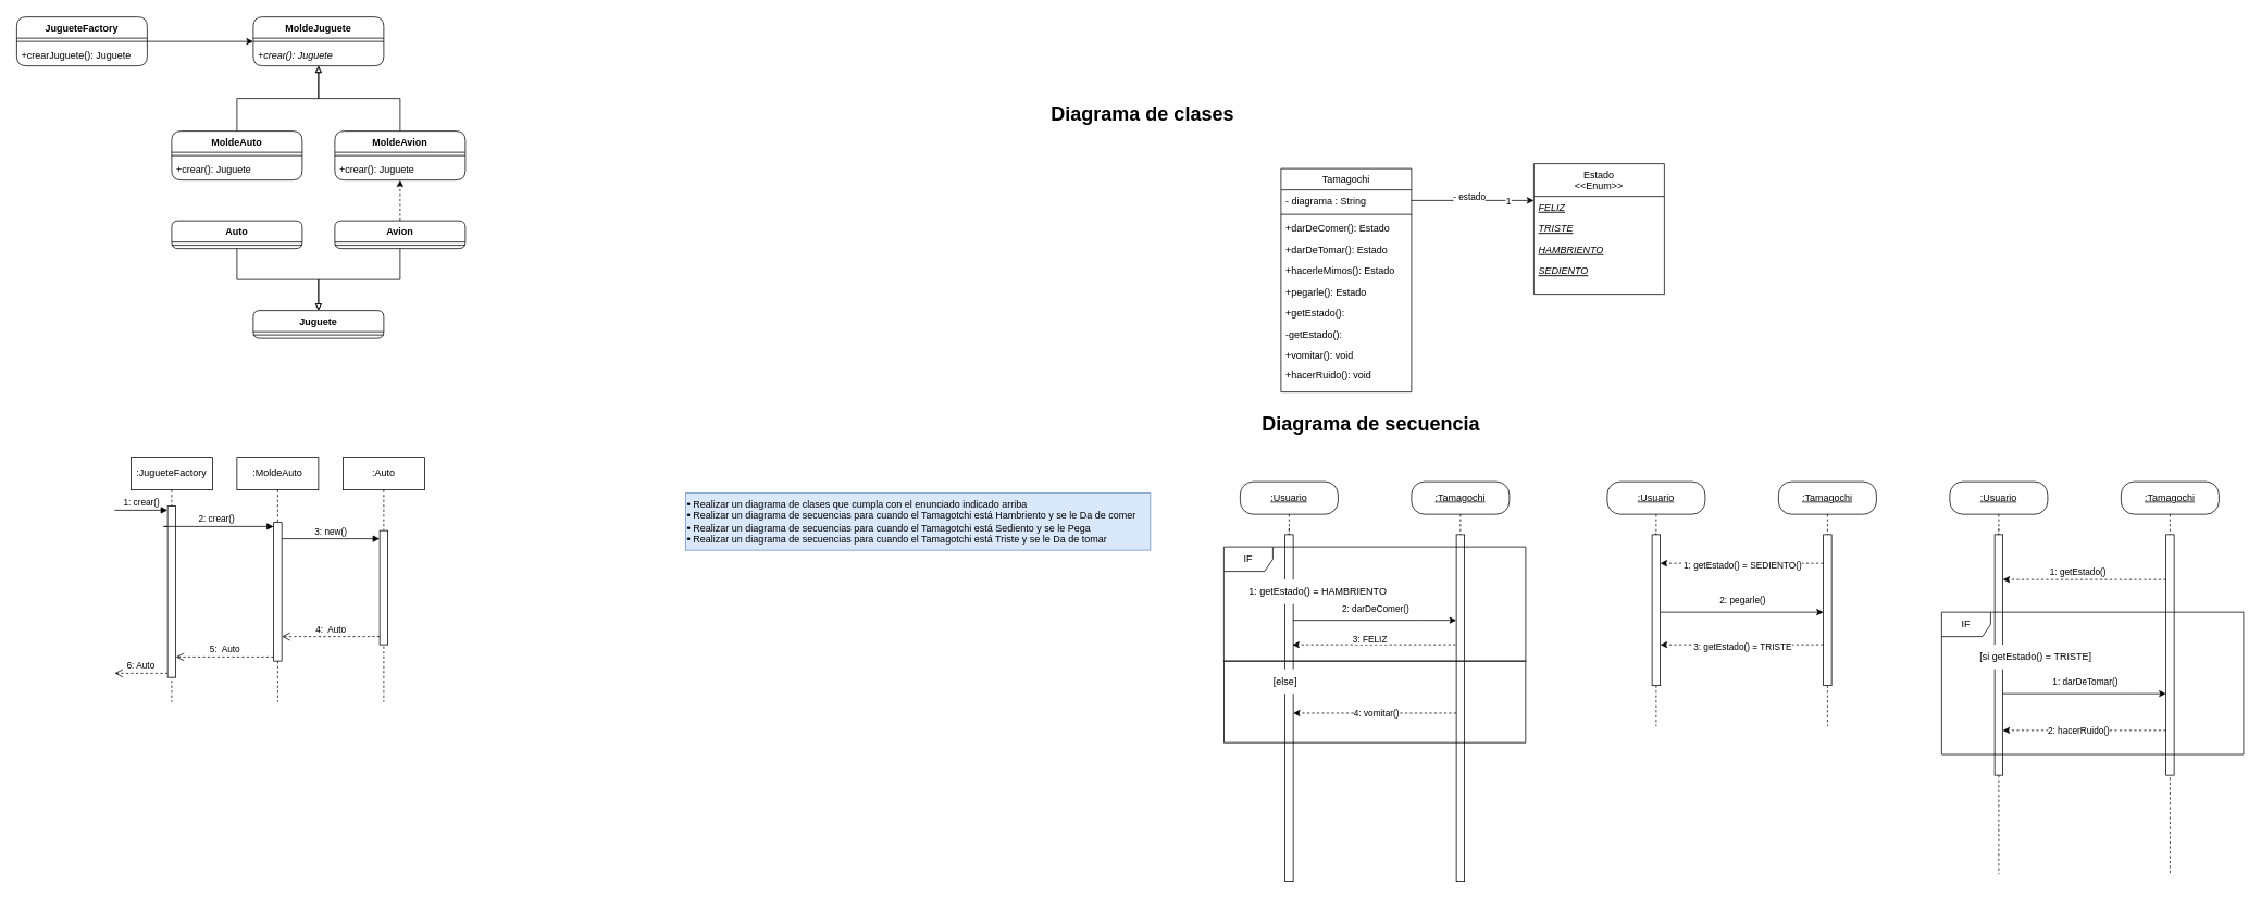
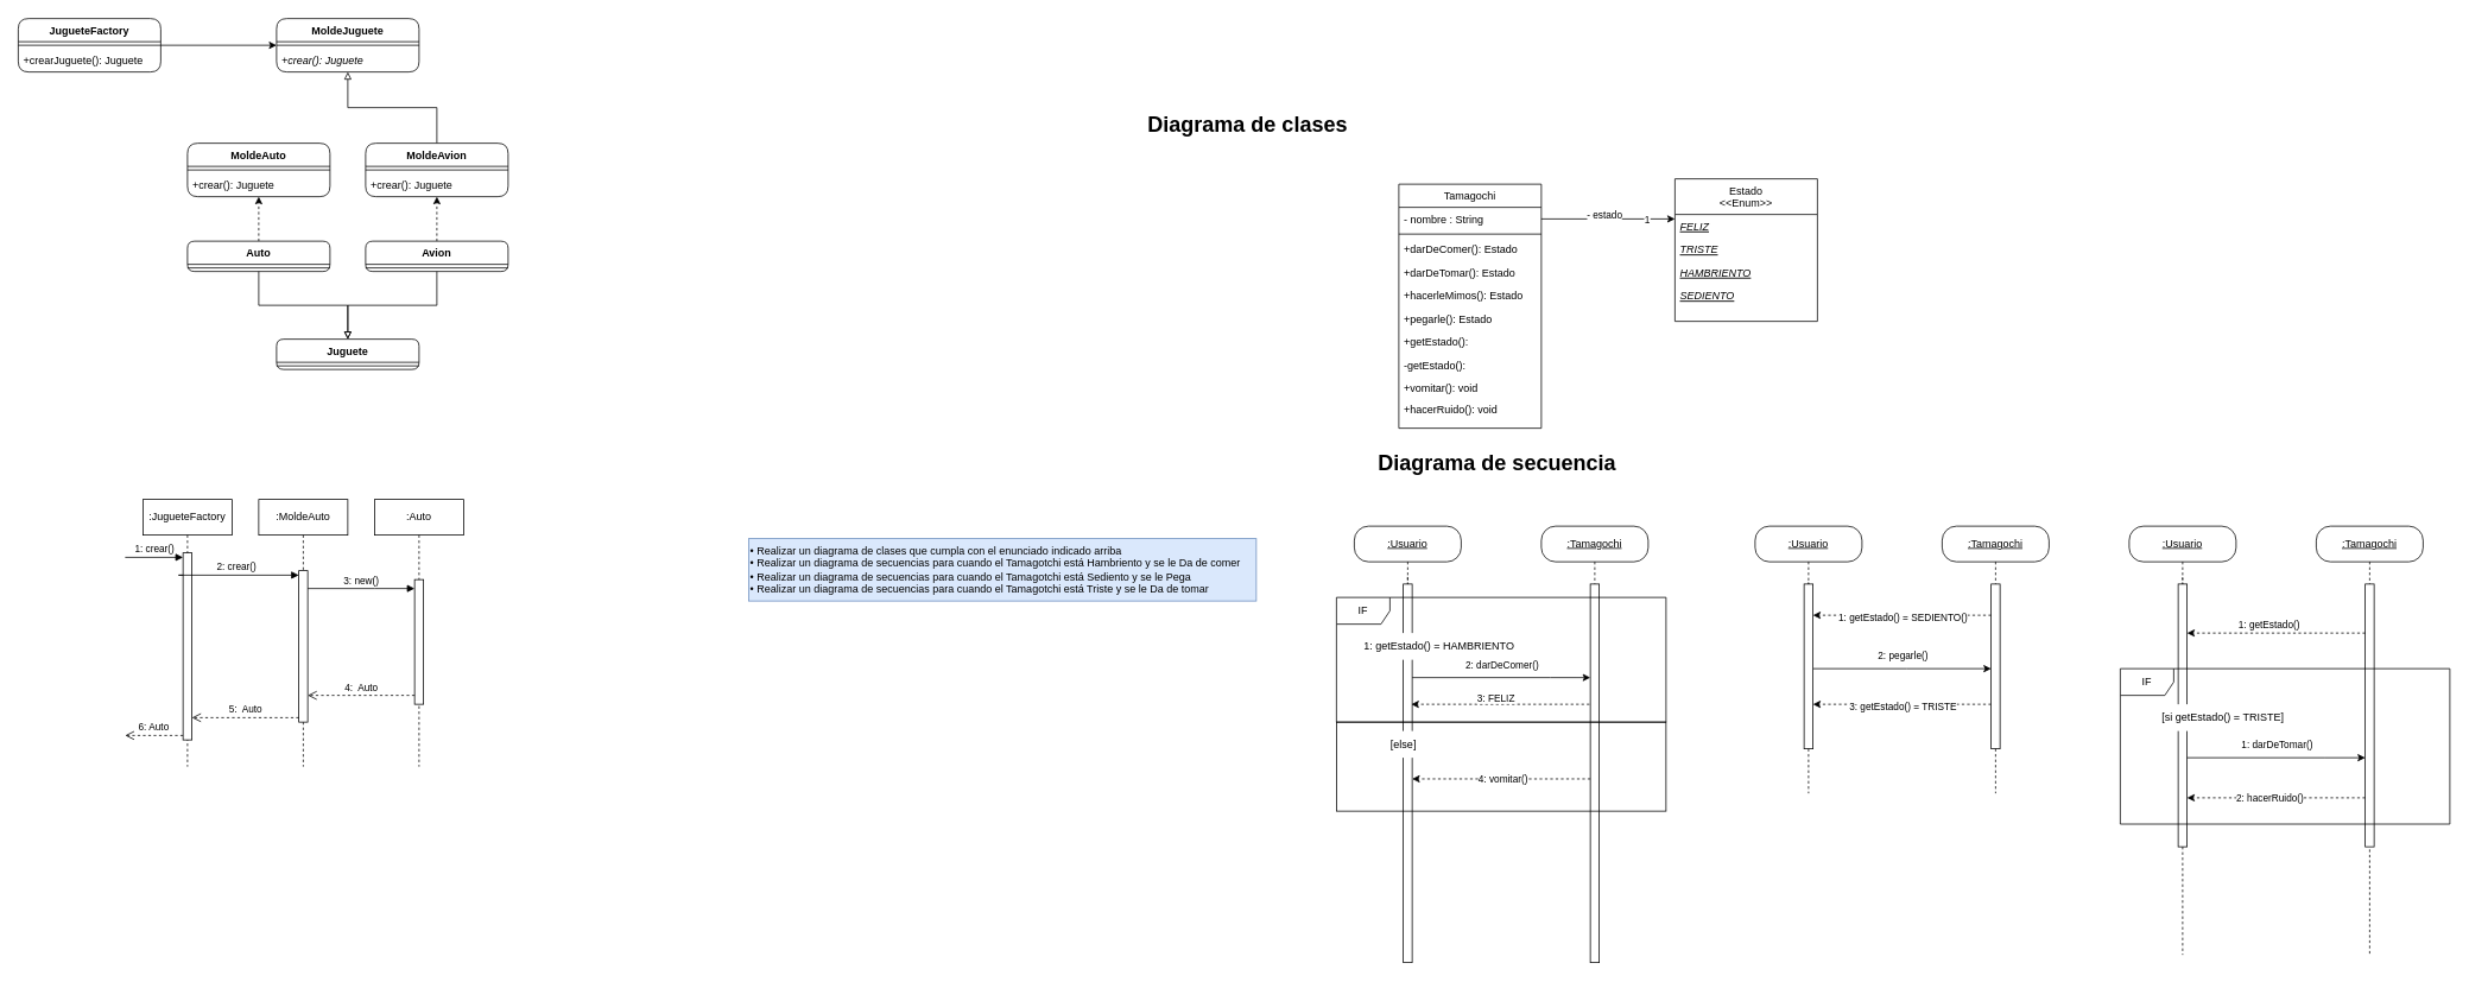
- <mxCell id="9" style="edgeStyle=orthogonalEdgeStyle;rounded=0;orthogonalLoop=1;jettySize=auto;html=1;endArrow=block;endFill=0;" edge="1" parent="1" source="10" target="6"><mxGeometry relative="1" as="geometry" /></mxCell>
+ <mxCell id="19" style="edgeStyle=orthogonalEdgeStyle;rounded=0;orthogonalLoop=1;jettySize=auto;html=1;dashed=1;" edge="1" parent="1" source="21" target="10"><mxGeometry relative="1" as="geometry" /></mxCell>
- <mxCell id="40" value="- diagrama : String" style="text;align=left;verticalAlign=top;spacingLeft=4;spacingRight=4;overflow=hidden;rotatable=0;points=[[0,0.5],[1,0.5]];portConstraint=eastwest;rounded=0;shadow=0;html=0;" vertex="1" parent="39"><mxGeometry y="26" width="160" height="26" as="geometry" /></mxCell>
+ <mxCell id="40" value="- nombre : String" style="text;align=left;verticalAlign=top;spacingLeft=4;spacingRight=4;overflow=hidden;rotatable=0;points=[[0,0.5],[1,0.5]];portConstraint=eastwest;rounded=0;shadow=0;html=0;" vertex="1" parent="39"><mxGeometry y="26" width="160" height="26" as="geometry" /></mxCell>
